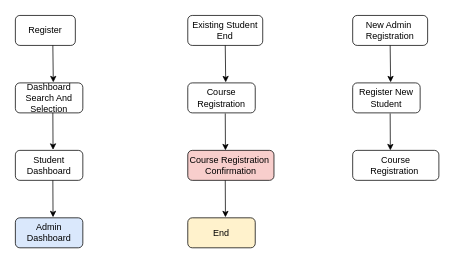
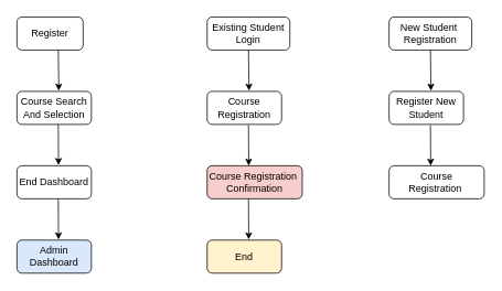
- <mxCell id="9" value="Existing Student End" style="rounded=1;whiteSpace=wrap;html=1;" parent="1" vertex="1"><mxGeometry x="250" y="20" width="100" height="40" as="geometry" /></mxCell>
+ <mxCell id="9" value="Existing Student Login" style="rounded=1;whiteSpace=wrap;html=1;" parent="1" vertex="1"><mxGeometry x="250" y="20" width="100" height="40" as="geometry" /></mxCell>
- <mxCell id="16" value="New Admin&amp;nbsp;&lt;br&gt;Registration" style="rounded=1;whiteSpace=wrap;html=1;" parent="1" vertex="1"><mxGeometry x="470" y="20" width="100" height="40" as="geometry" /></mxCell>
+ <mxCell id="16" value="New Student&amp;nbsp;&lt;br&gt;Registration" style="rounded=1;whiteSpace=wrap;html=1;" parent="1" vertex="1"><mxGeometry x="470" y="20" width="100" height="40" as="geometry" /></mxCell>
- <mxCell id="3" value="Dashboard Search And Selection" style="rounded=1;whiteSpace=wrap;html=1;" parent="1" vertex="1"><mxGeometry x="20" y="110" width="90" height="40" as="geometry" /></mxCell>
+ <mxCell id="3" value="Course Search And Selection" style="rounded=1;whiteSpace=wrap;html=1;" parent="1" vertex="1"><mxGeometry x="20" y="110" width="90" height="40" as="geometry" /></mxCell>
- <mxCell id="6" value="Student Dashboard" style="rounded=1;whiteSpace=wrap;html=1;" parent="1" vertex="1"><mxGeometry x="20" y="200" width="90" height="40" as="geometry" /></mxCell>
+ <mxCell id="6" value="End Dashboard" style="rounded=1;whiteSpace=wrap;html=1;" parent="1" vertex="1"><mxGeometry x="20" y="200" width="90" height="40" as="geometry" /></mxCell>
